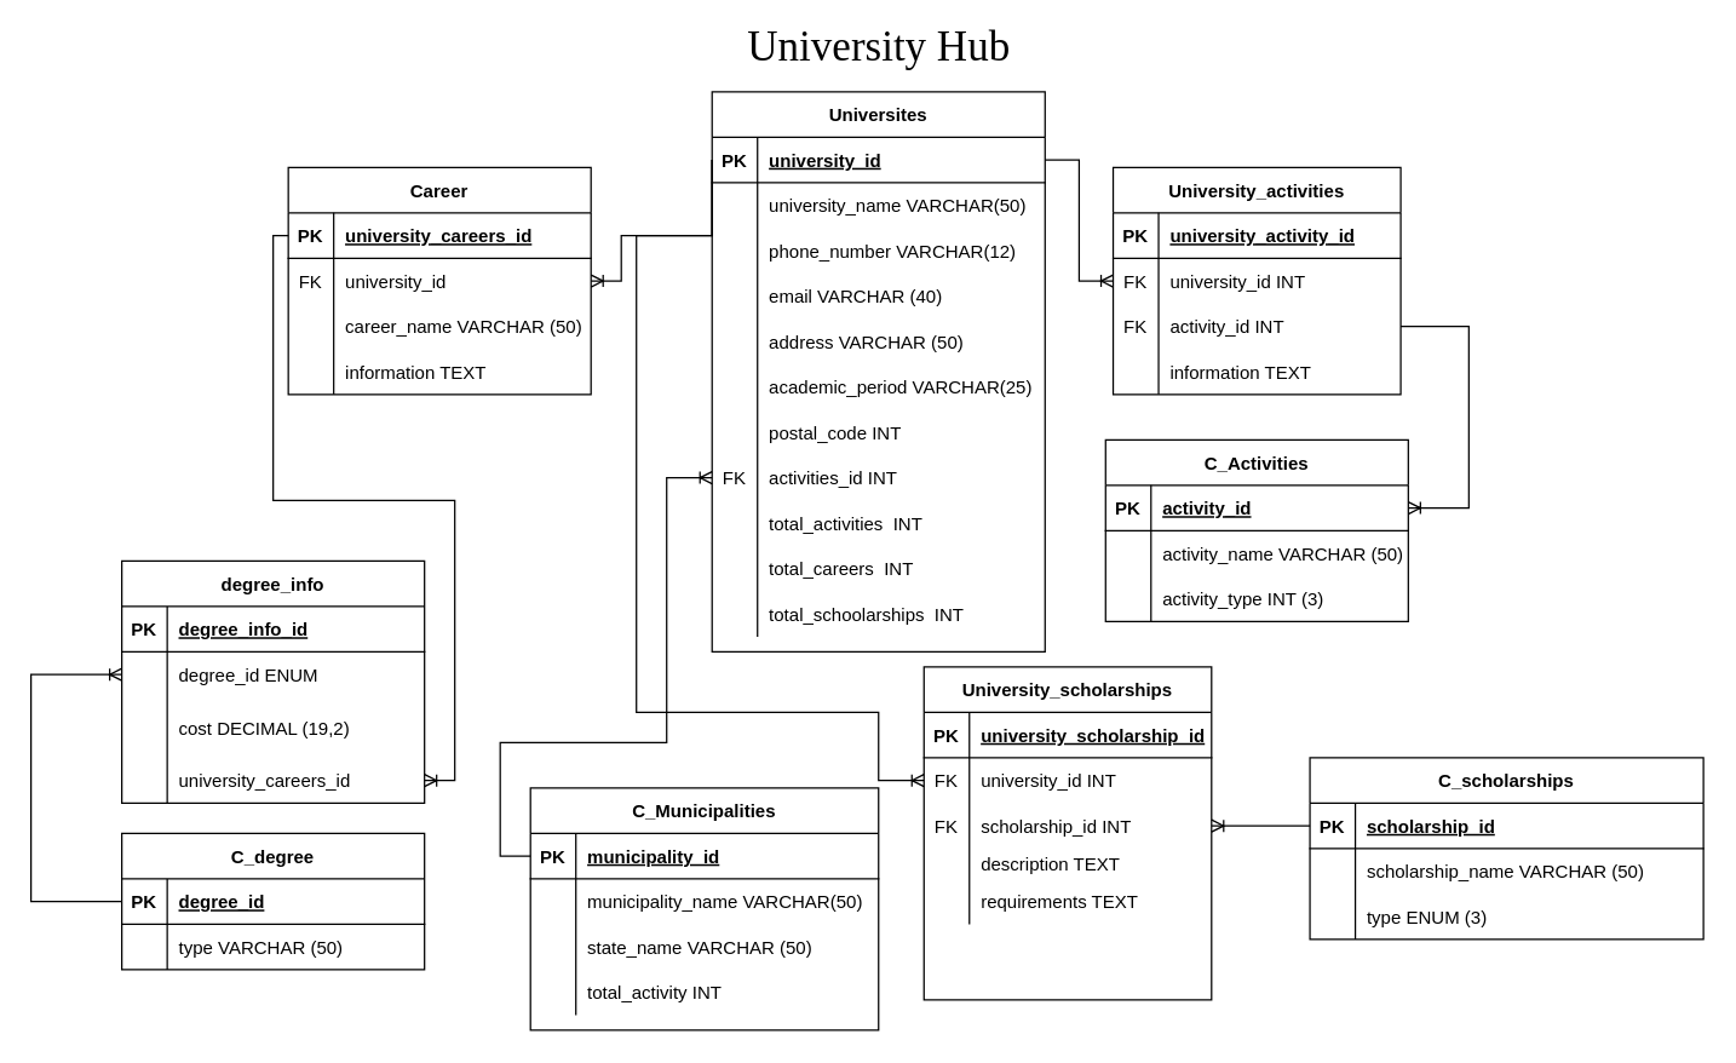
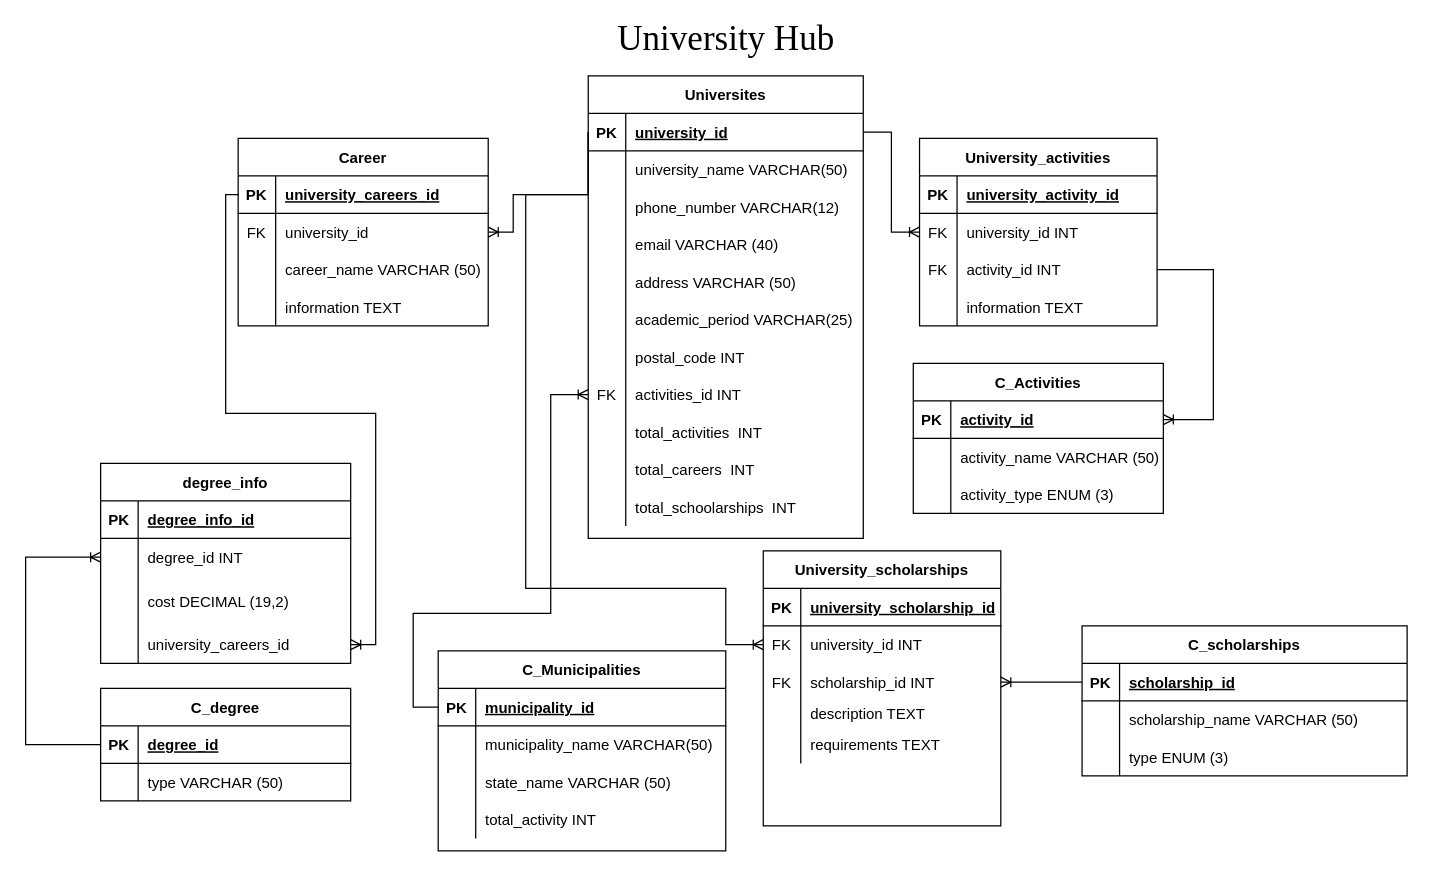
- <mxCell id="92" value="activity_type INT (3)" style="shape=partialRectangle;connectable=0;fillColor=none;top=0;left=0;bottom=0;right=0;align=left;spacingLeft=6;overflow=hidden;" parent="90" vertex="1"><mxGeometry x="30" width="170" height="30" as="geometry" /></mxCell>
+ <mxCell id="92" value="activity_type ENUM (3)" style="shape=partialRectangle;connectable=0;fillColor=none;top=0;left=0;bottom=0;right=0;align=left;spacingLeft=6;overflow=hidden;" parent="90" vertex="1"><mxGeometry x="30" width="170" height="30" as="geometry" /></mxCell>
- <mxCell id="69" value="degree_id ENUM" style="shape=partialRectangle;connectable=0;fillColor=none;top=0;left=0;bottom=0;right=0;align=left;spacingLeft=6;overflow=hidden;" parent="67" vertex="1"><mxGeometry x="30" width="170" height="30" as="geometry" /></mxCell>
+ <mxCell id="69" value="degree_id INT" style="shape=partialRectangle;connectable=0;fillColor=none;top=0;left=0;bottom=0;right=0;align=left;spacingLeft=6;overflow=hidden;" parent="67" vertex="1"><mxGeometry x="30" width="170" height="30" as="geometry" /></mxCell>
